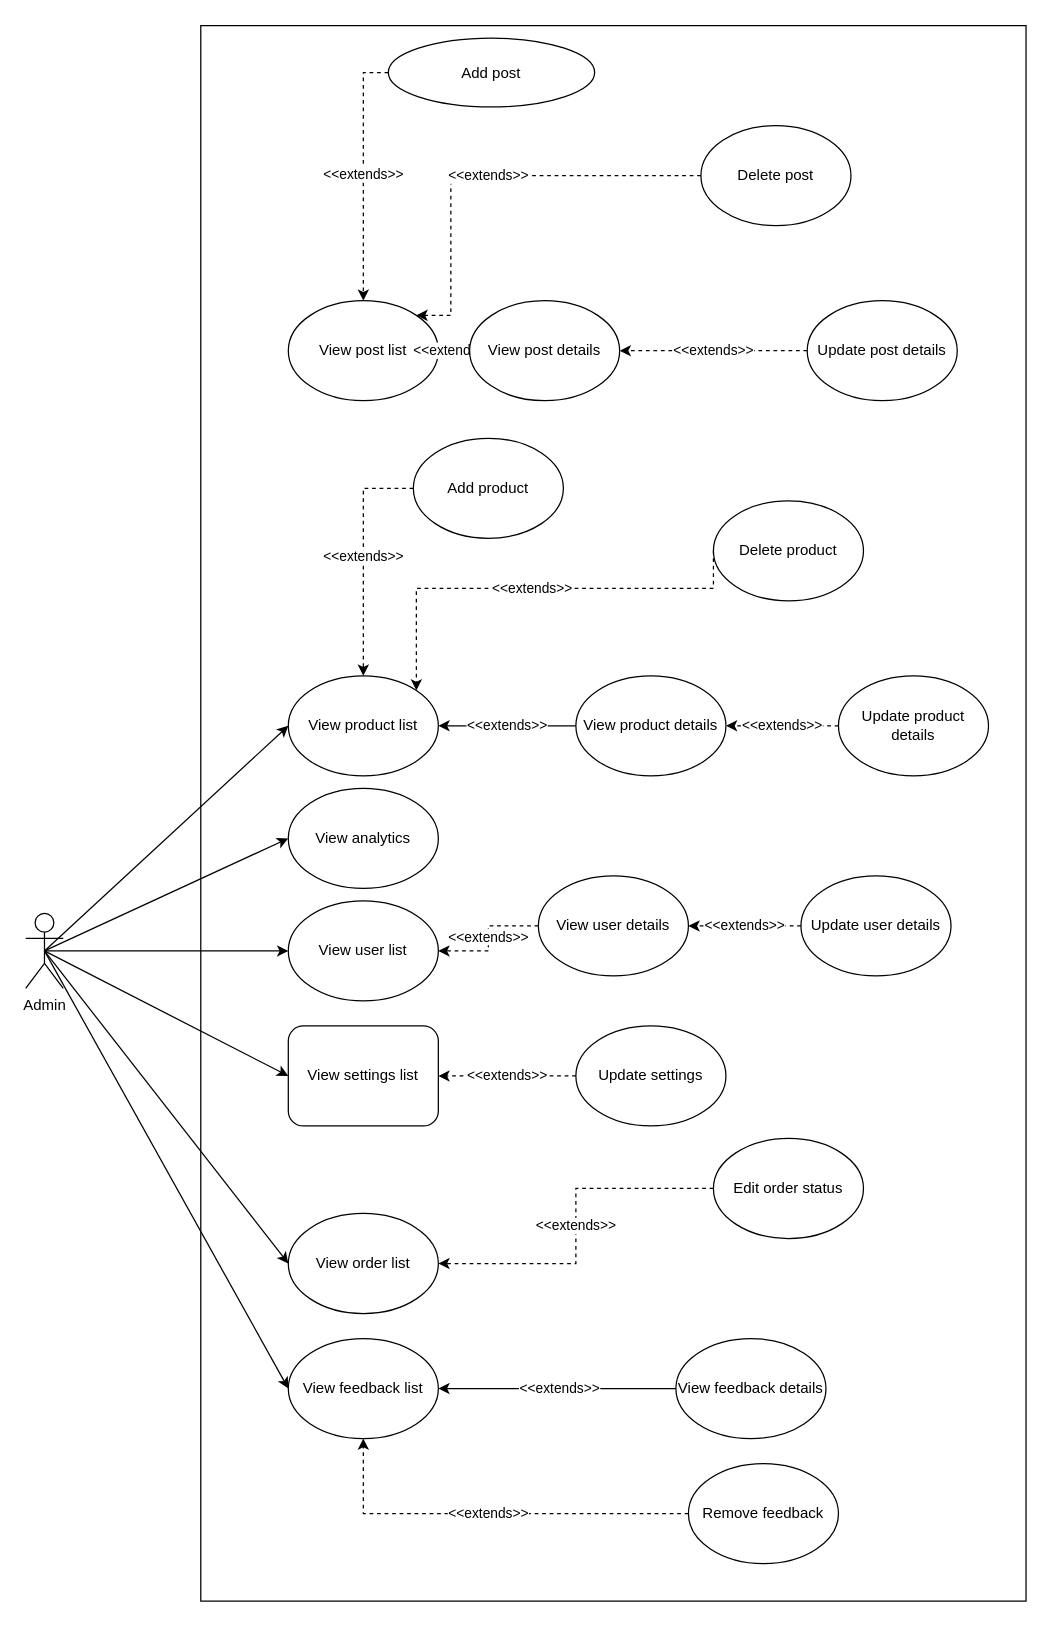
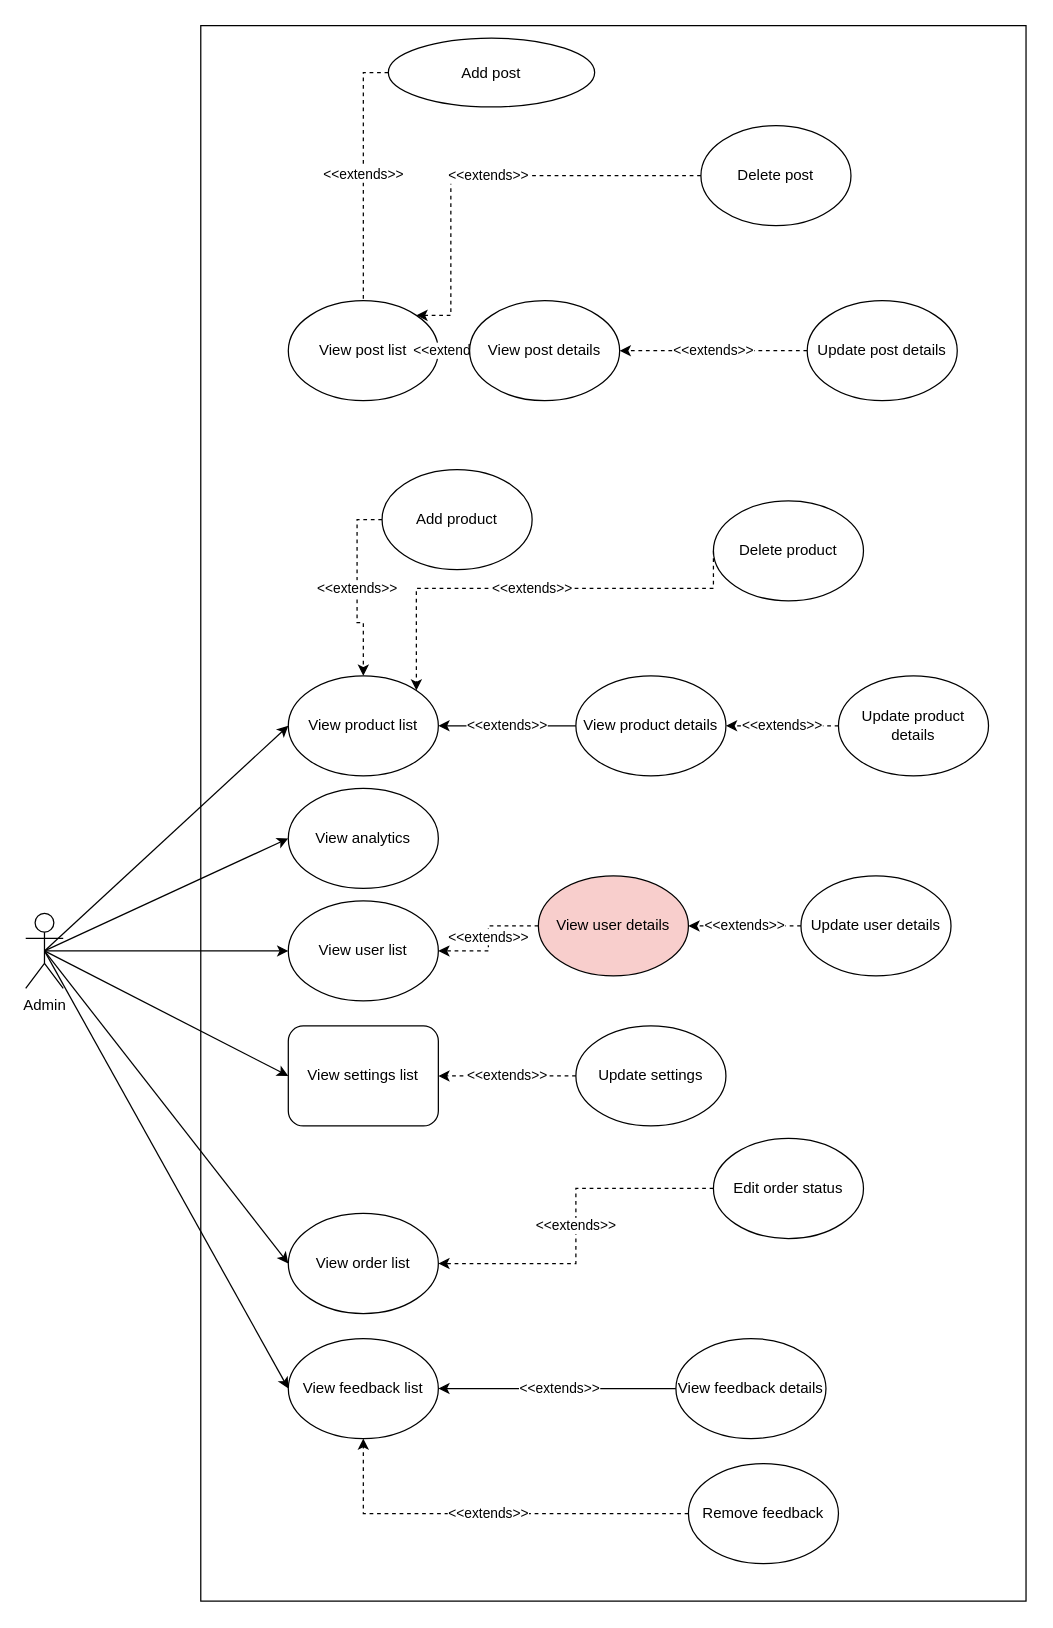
- <mxCell id="28" value="&amp;lt;&amp;lt;extends&amp;gt;&amp;gt;" style="rounded=0;orthogonalLoop=1;jettySize=auto;html=1;exitX=0;exitY=0.5;exitDx=0;exitDy=0;entryX=0.5;entryY=0;entryDx=0;entryDy=0;dashed=1;edgeStyle=orthogonalEdgeStyle;" edge="1" parent="1" source="39" target="29"><mxGeometry x="-0.004" relative="1" as="geometry"><mxPoint as="offset" /></mxGeometry></mxCell>
+ <mxCell id="28" value="&amp;lt;&amp;lt;extends&amp;gt;&amp;gt;" style="rounded=0;orthogonalLoop=1;jettySize=auto;html=1;exitX=0;exitY=0.5;exitDx=0;exitDy=0;entryX=0.5;entryY=0;entryDx=0;entryDy=0;dashed=1;edgeStyle=orthogonalEdgeStyle;endArrow=none;" edge="1" parent="1" source="39" target="29"><mxGeometry x="-0.004" relative="1" as="geometry"><mxPoint as="offset" /></mxGeometry></mxCell>
- <mxCell id="40" value="Add product" style="ellipse;whiteSpace=wrap;html=1;" vertex="1" parent="1"><mxGeometry x="330" y="350" width="120" height="80" as="geometry" /></mxCell>
+ <mxCell id="40" value="Add product" style="ellipse;whiteSpace=wrap;html=1;" vertex="1" parent="1"><mxGeometry x="305" y="375" width="120" height="80" as="geometry" /></mxCell>
- <mxCell id="16" value="View user details" style="ellipse;whiteSpace=wrap;html=1;" vertex="1" parent="1"><mxGeometry x="430" y="700" width="120" height="80" as="geometry" /></mxCell>
+ <mxCell id="16" value="View user details" style="ellipse;whiteSpace=wrap;html=1;fillColor=#f8cecc;" vertex="1" parent="1"><mxGeometry x="430" y="700" width="120" height="80" as="geometry" /></mxCell>
